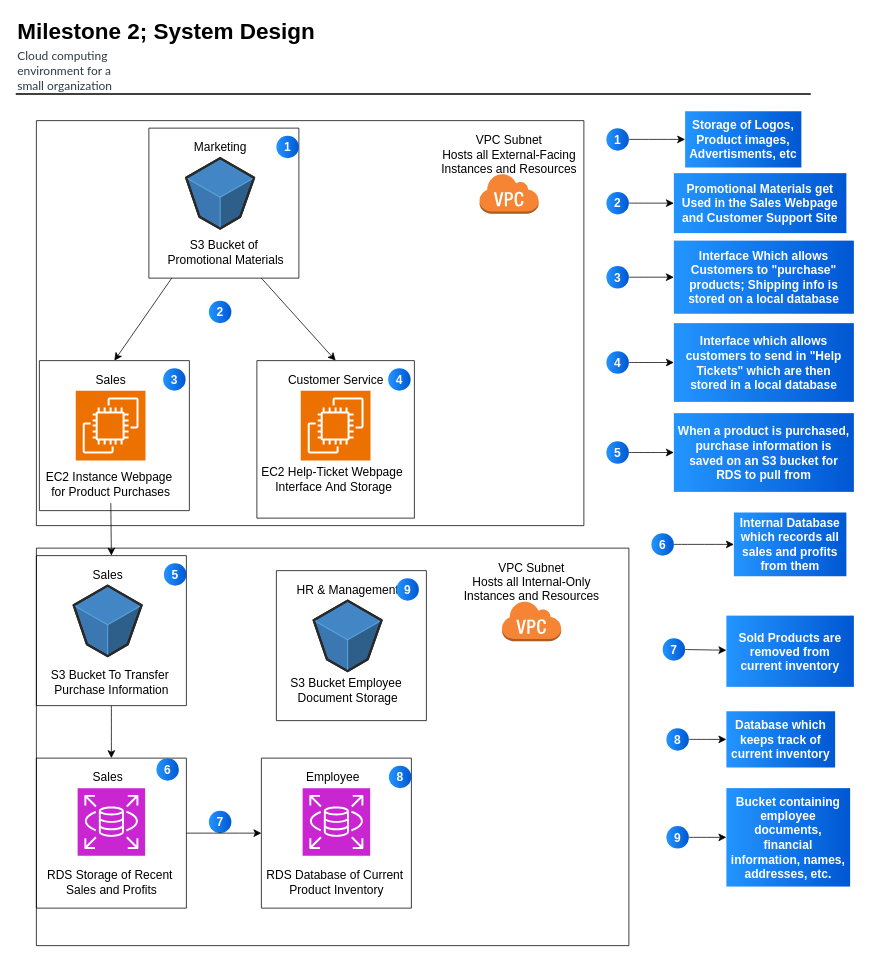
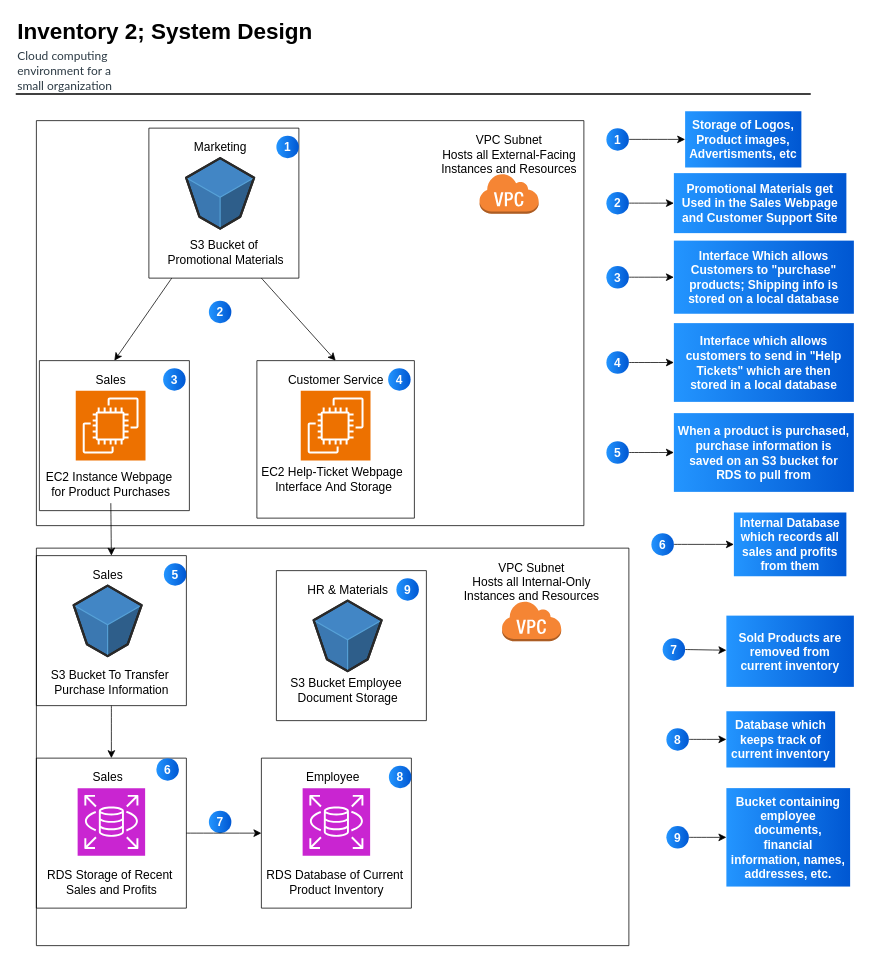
- <mxCell id="2" value="Milestone 2; System Design" style="text;html=1;resizable=0;points=[];autosize=1;align=left;verticalAlign=top;spacingTop=-4;fontSize=30;fontStyle=1" parent="1" vertex="1"><mxGeometry x="20.5" y="20" width="400" height="40" as="geometry" /></mxCell>
+ <mxCell id="2" value="Inventory 2; System Design" style="text;html=1;resizable=0;points=[];autosize=1;align=left;verticalAlign=top;spacingTop=-4;fontSize=30;fontStyle=1" parent="1" vertex="1"><mxGeometry x="20.5" y="20" width="400" height="40" as="geometry" /></mxCell>
- <mxCell id="27" value="HR &amp;amp; Management" style="text;html=1;align=center;verticalAlign=middle;resizable=0;points=[];autosize=1;strokeColor=none;fillColor=none;fontSize=16;" vertex="1" parent="26"><mxGeometry x="15" y="10" width="160" height="30" as="geometry" /></mxCell>
+ <mxCell id="27" value="HR &amp;amp; Materials" style="text;html=1;align=center;verticalAlign=middle;resizable=0;points=[];autosize=1;strokeColor=none;fillColor=none;fontSize=16;" vertex="1" parent="26"><mxGeometry x="15" y="10" width="160" height="30" as="geometry" /></mxCell>
